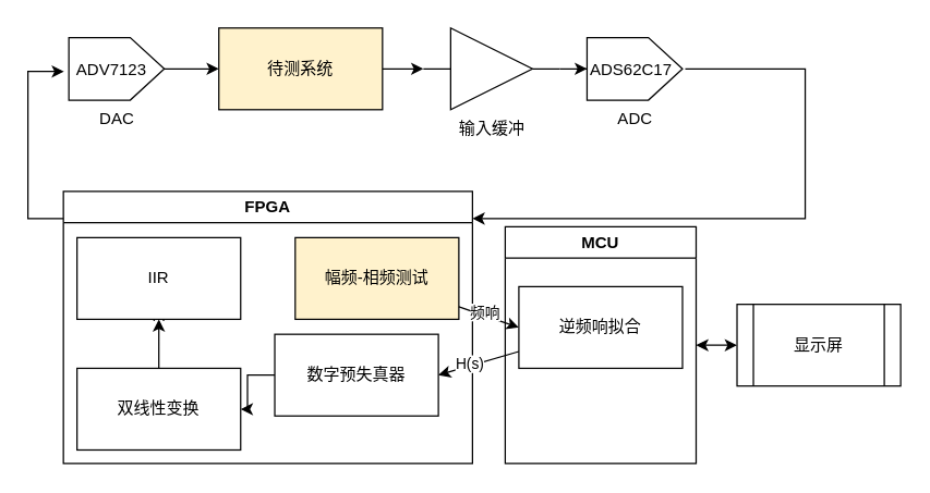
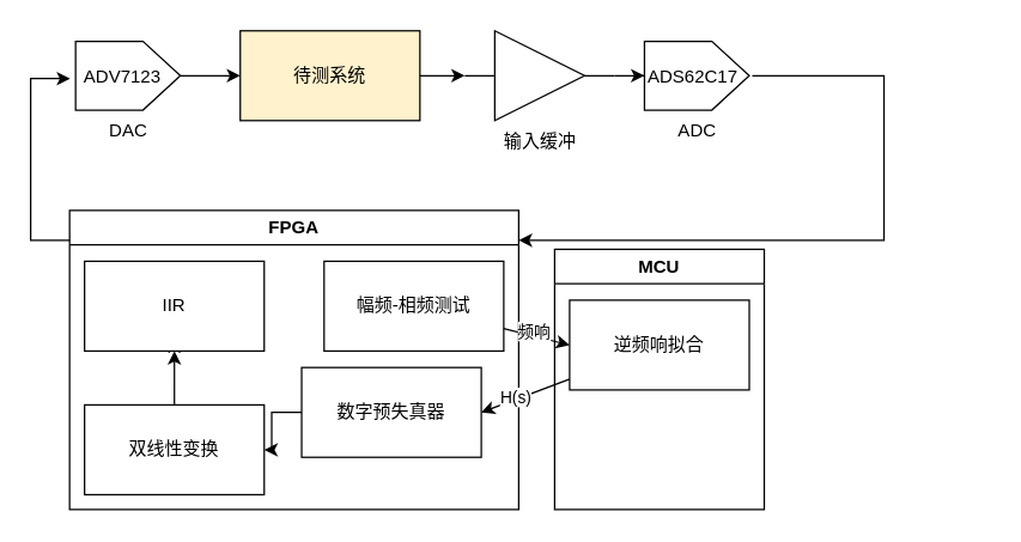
- <mxCell id="6" value="幅频-相频测试" style="whiteSpace=wrap;html=1;fillColor=#fff2cc;" parent="2" vertex="1"><mxGeometry x="170" y="34" width="120" height="60" as="geometry" /></mxCell>
+ <mxCell id="6" value="幅频-相频测试" style="whiteSpace=wrap;html=1;" parent="2" vertex="1"><mxGeometry x="170" y="34" width="120" height="60" as="geometry" /></mxCell>
- <mxCell id="12" value="逆频响拟合" style="whiteSpace=wrap;html=1;" parent="11" vertex="1"><mxGeometry x="10" y="44" width="120" height="60" as="geometry" /></mxCell>
+ <mxCell id="12" value="逆频响拟合" style="whiteSpace=wrap;html=1;" parent="11" vertex="1"><mxGeometry x="10" y="34" width="120" height="60" as="geometry" /></mxCell>
- <mxCell id="10" style="edgeStyle=orthogonalEdgeStyle;rounded=0;orthogonalLoop=1;jettySize=auto;html=1;entryX=0;entryY=0.5;entryDx=0;entryDy=0;startArrow=classic;startFill=1;" parent="1" source="11" target="13" edge="1"><mxGeometry relative="1" as="geometry" /></mxCell>
- <mxCell id="13" value="显示屏" style="shape=process;whiteSpace=wrap;html=1;backgroundOutline=1;" parent="1" vertex="1"><mxGeometry x="540" y="223" width="120" height="60" as="geometry" /></mxCell>
